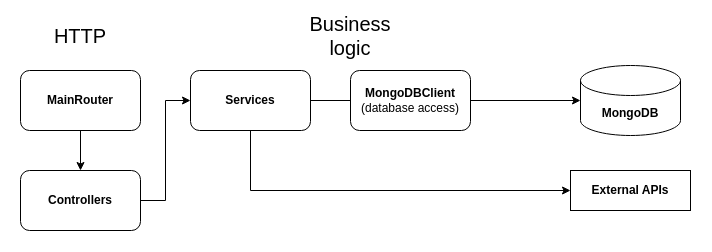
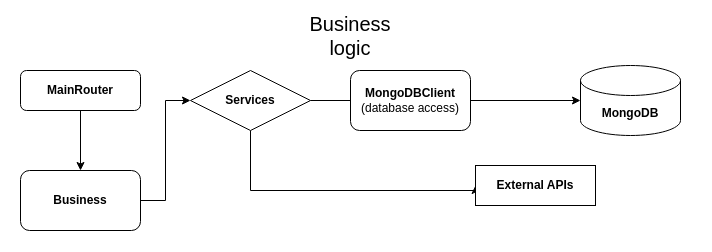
- <mxCell id="6" value="&lt;font style=&quot;font-size: 20px;&quot;&gt;HTTP&lt;/font&gt;" style="text;html=1;align=center;verticalAlign=middle;whiteSpace=wrap;rounded=0;" vertex="1" parent="1"><mxGeometry x="50" y="20" width="60" height="30" as="geometry" /></mxCell>
- <mxCell id="3" value="&lt;b&gt;MainRouter&lt;/b&gt;" style="rounded=1;whiteSpace=wrap;html=1;" parent="1" vertex="1"><mxGeometry x="20" y="70" width="120" height="60" as="geometry" /></mxCell>
+ <mxCell id="3" value="&lt;b&gt;MainRouter&lt;/b&gt;" style="rounded=1;whiteSpace=wrap;html=1;" parent="1" vertex="1"><mxGeometry x="20" y="70" width="120" height="40" as="geometry" /></mxCell>
- <mxCell id="9" value="&lt;b&gt;Services&lt;/b&gt;" style="rounded=1;whiteSpace=wrap;html=1;" vertex="1" parent="1"><mxGeometry x="190" y="70" width="120" height="60" as="geometry" /></mxCell>
+ <mxCell id="9" value="&lt;b&gt;Services&lt;/b&gt;" style="rhombus;whiteSpace=wrap;html=1;" vertex="1" parent="1"><mxGeometry x="190" y="70" width="120" height="60" as="geometry" /></mxCell>
- <mxCell id="13" value="&lt;b&gt;External APIs&lt;/b&gt;" style="rounded=0;whiteSpace=wrap;html=1;" vertex="1" parent="1"><mxGeometry x="570" y="170" width="120" height="40" as="geometry" /></mxCell>
+ <mxCell id="13" value="&lt;b&gt;External APIs&lt;/b&gt;" style="rounded=0;whiteSpace=wrap;html=1;" vertex="1" parent="1"><mxGeometry x="475" y="165" width="120" height="40" as="geometry" /></mxCell>
- <mxCell id="5" value="&lt;b&gt;Controllers&lt;/b&gt;" style="rounded=1;whiteSpace=wrap;html=1;" vertex="1" parent="1"><mxGeometry x="20" y="170" width="120" height="60" as="geometry" /></mxCell>
+ <mxCell id="5" value="&lt;b&gt;Business&lt;/b&gt;" style="rounded=1;whiteSpace=wrap;html=1;" vertex="1" parent="1"><mxGeometry x="20" y="170" width="120" height="60" as="geometry" /></mxCell>
